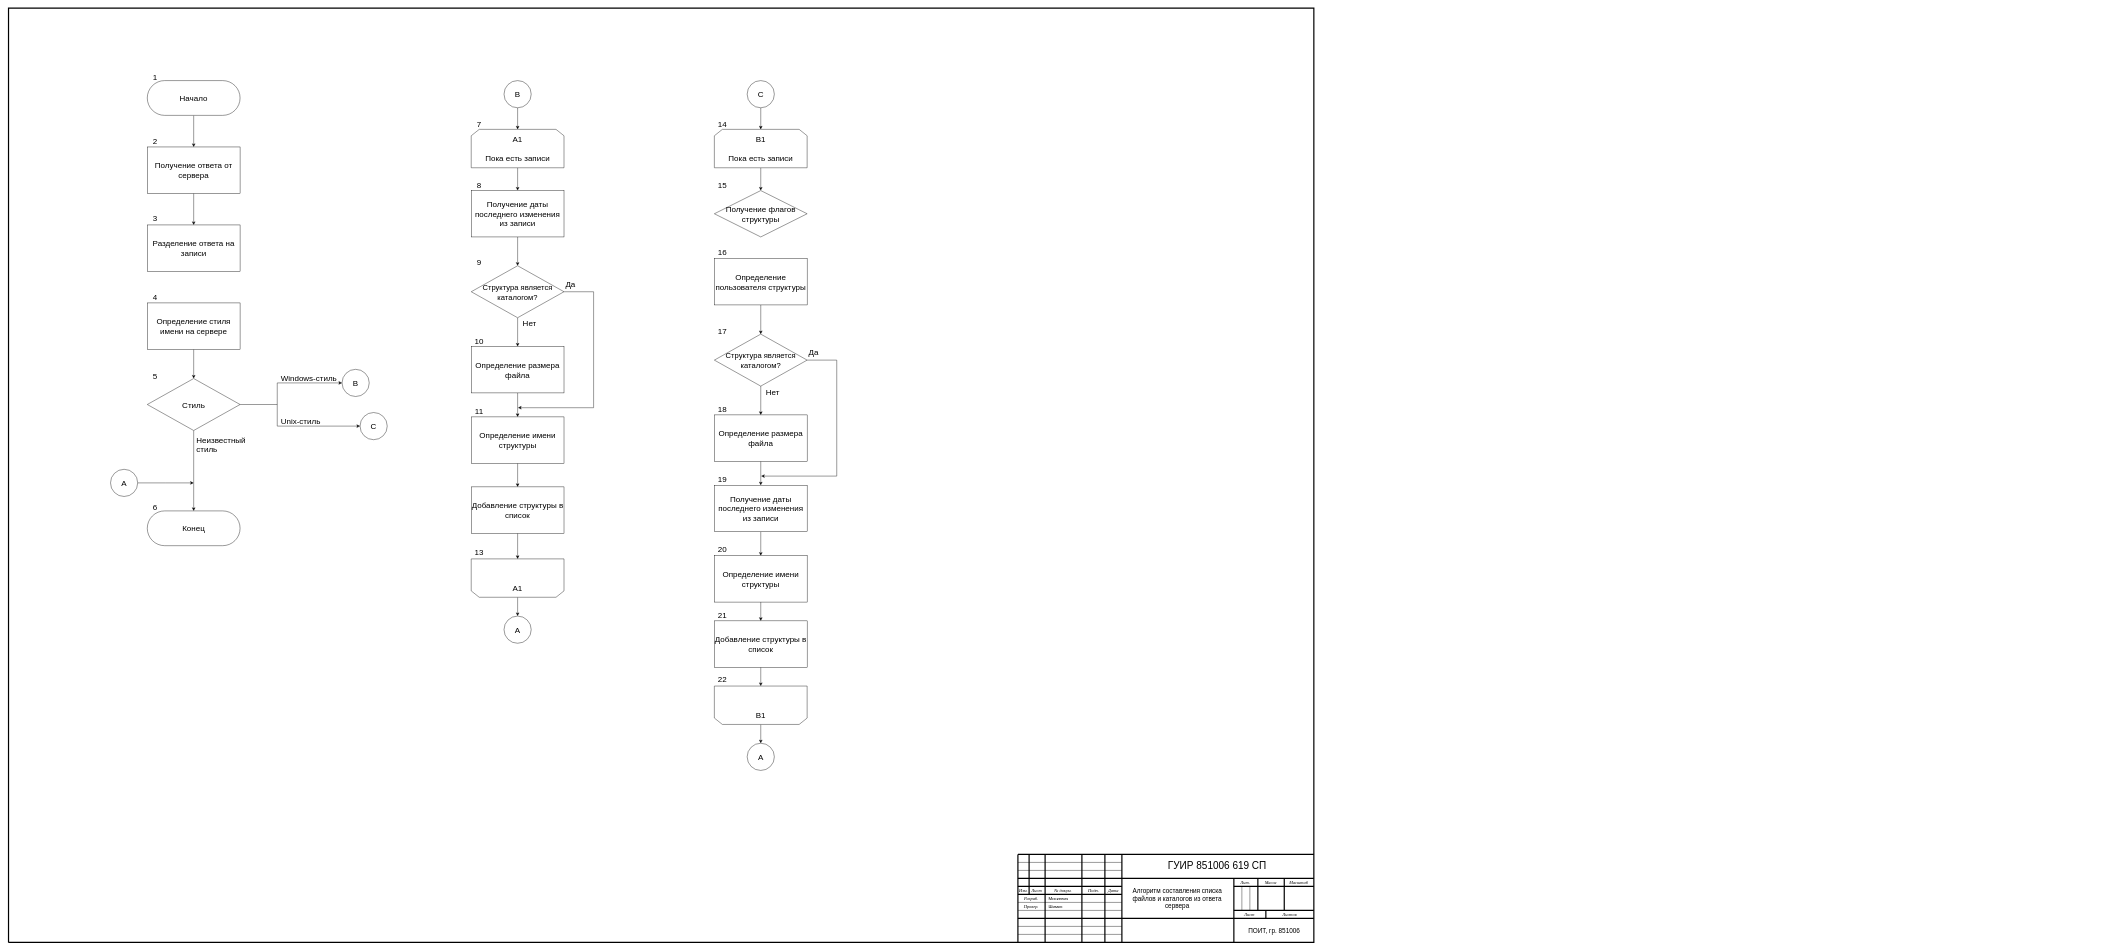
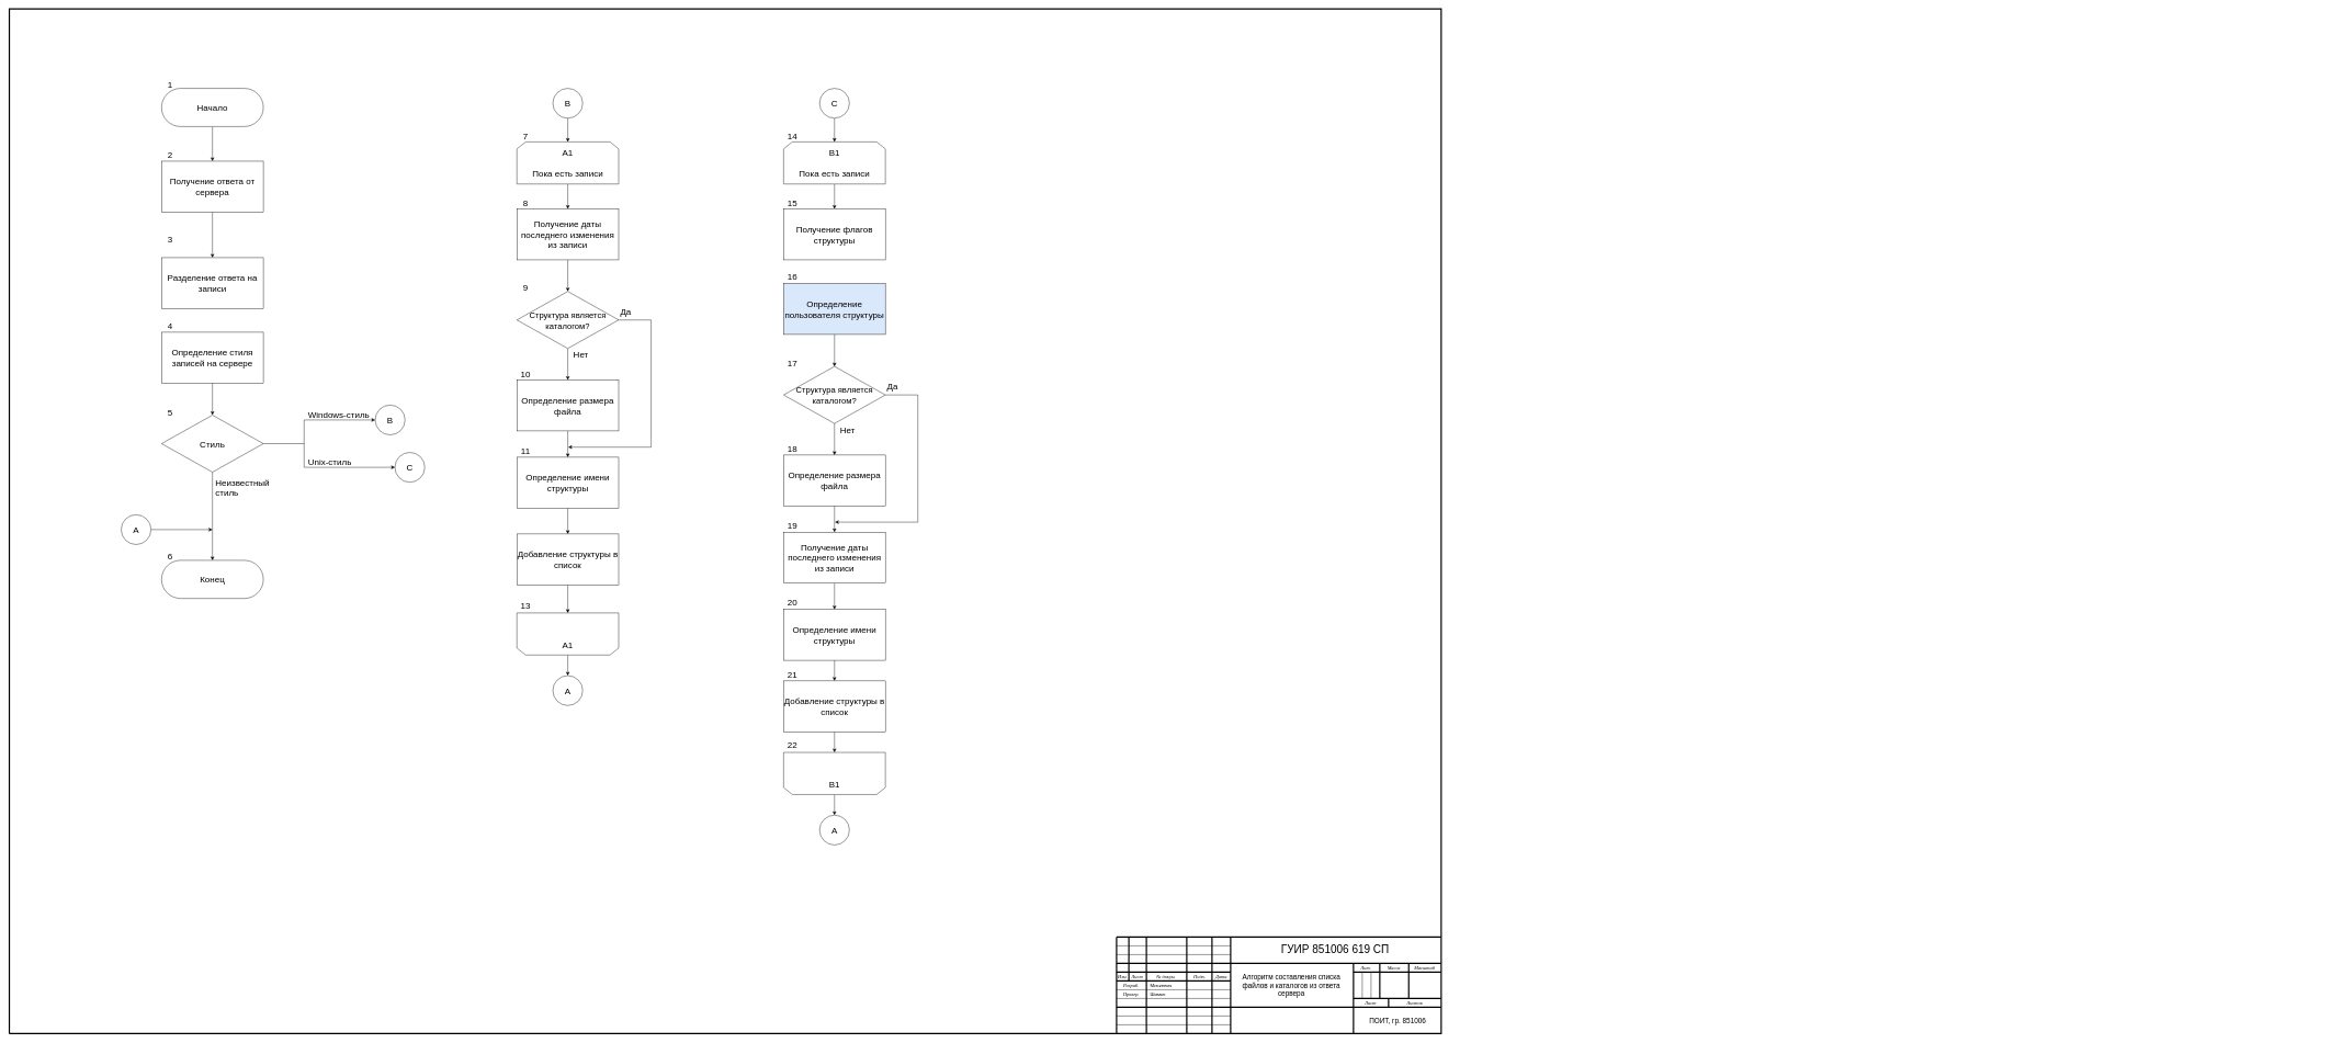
- <mxCell id="105" value="Получение флагов структуры" style="rhombus;whiteSpace=wrap;html=1;fontSize=20;" parent="1" vertex="1"><mxGeometry x="1785" y="476" width="232" height="116" as="geometry" /></mxCell>
+ <mxCell id="105" value="Получение флагов структуры" style="rounded=0;whiteSpace=wrap;html=1;fontSize=20;" parent="1" vertex="1"><mxGeometry x="1785" y="476" width="232" height="116" as="geometry" /></mxCell>
- <mxCell id="53" value="Разделение ответа на записи" style="rounded=0;whiteSpace=wrap;html=1;fontSize=20;" parent="1" vertex="1"><mxGeometry x="367" y="562" width="232" height="116" as="geometry" /></mxCell>
+ <mxCell id="53" value="Разделение ответа на записи" style="rounded=0;whiteSpace=wrap;html=1;fontSize=20;" parent="1" vertex="1"><mxGeometry x="367" y="587" width="232" height="116" as="geometry" /></mxCell>
- <mxCell id="130" value="Определение пользователя структуры" style="rounded=0;whiteSpace=wrap;html=1;fontSize=20;" parent="1" vertex="1"><mxGeometry x="1785" y="646" width="232" height="116" as="geometry" /></mxCell>
+ <mxCell id="130" value="Определение пользователя структуры" style="rounded=0;whiteSpace=wrap;html=1;fontSize=20;fillColor=#dae8fc;" parent="1" vertex="1"><mxGeometry x="1785" y="646" width="232" height="116" as="geometry" /></mxCell>
- <mxCell id="55" value="Определение стиля имени на сервере" style="rounded=0;whiteSpace=wrap;html=1;fontSize=20;" parent="1" vertex="1"><mxGeometry x="367" y="757" width="232" height="116" as="geometry" /></mxCell>
+ <mxCell id="55" value="Определение стиля записей на сервере" style="rounded=0;whiteSpace=wrap;html=1;fontSize=20;" parent="1" vertex="1"><mxGeometry x="367" y="757" width="232" height="116" as="geometry" /></mxCell>
